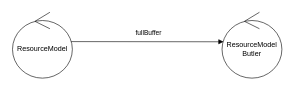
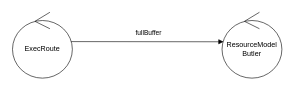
- <mxCell id="2" value="ResourceModel" style="ellipse;shape=umlControl;whiteSpace=wrap;html=1;" parent="1" vertex="1"><mxGeometry x="20" y="20" width="100" height="110" as="geometry" /></mxCell>
+ <mxCell id="2" value="ExecRoute" style="ellipse;shape=umlControl;whiteSpace=wrap;html=1;" parent="1" vertex="1"><mxGeometry x="20" y="20" width="100" height="110" as="geometry" /></mxCell>
